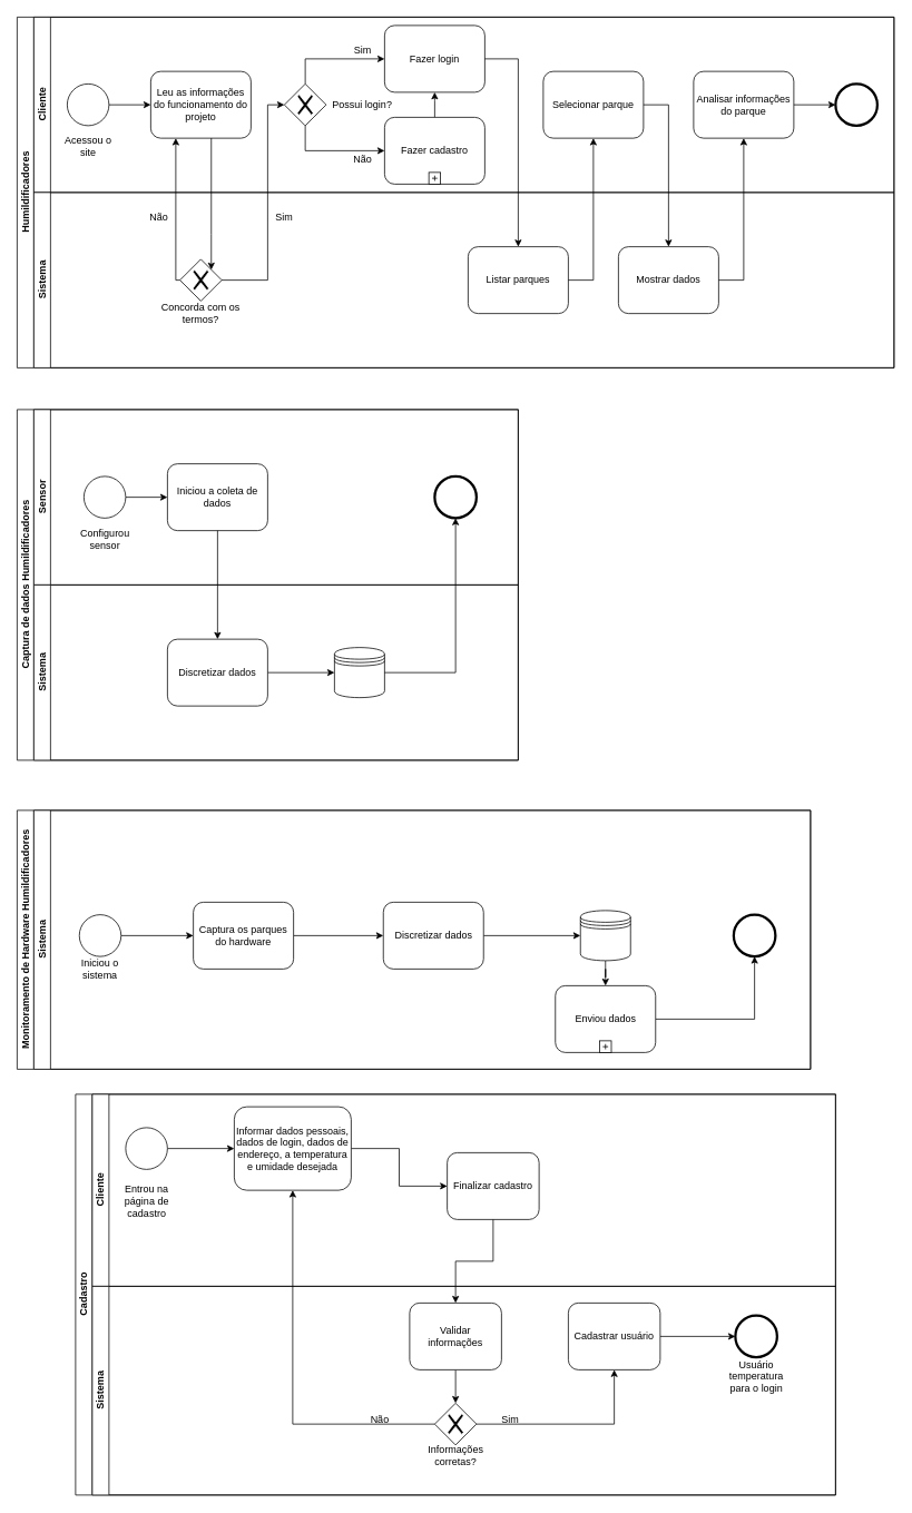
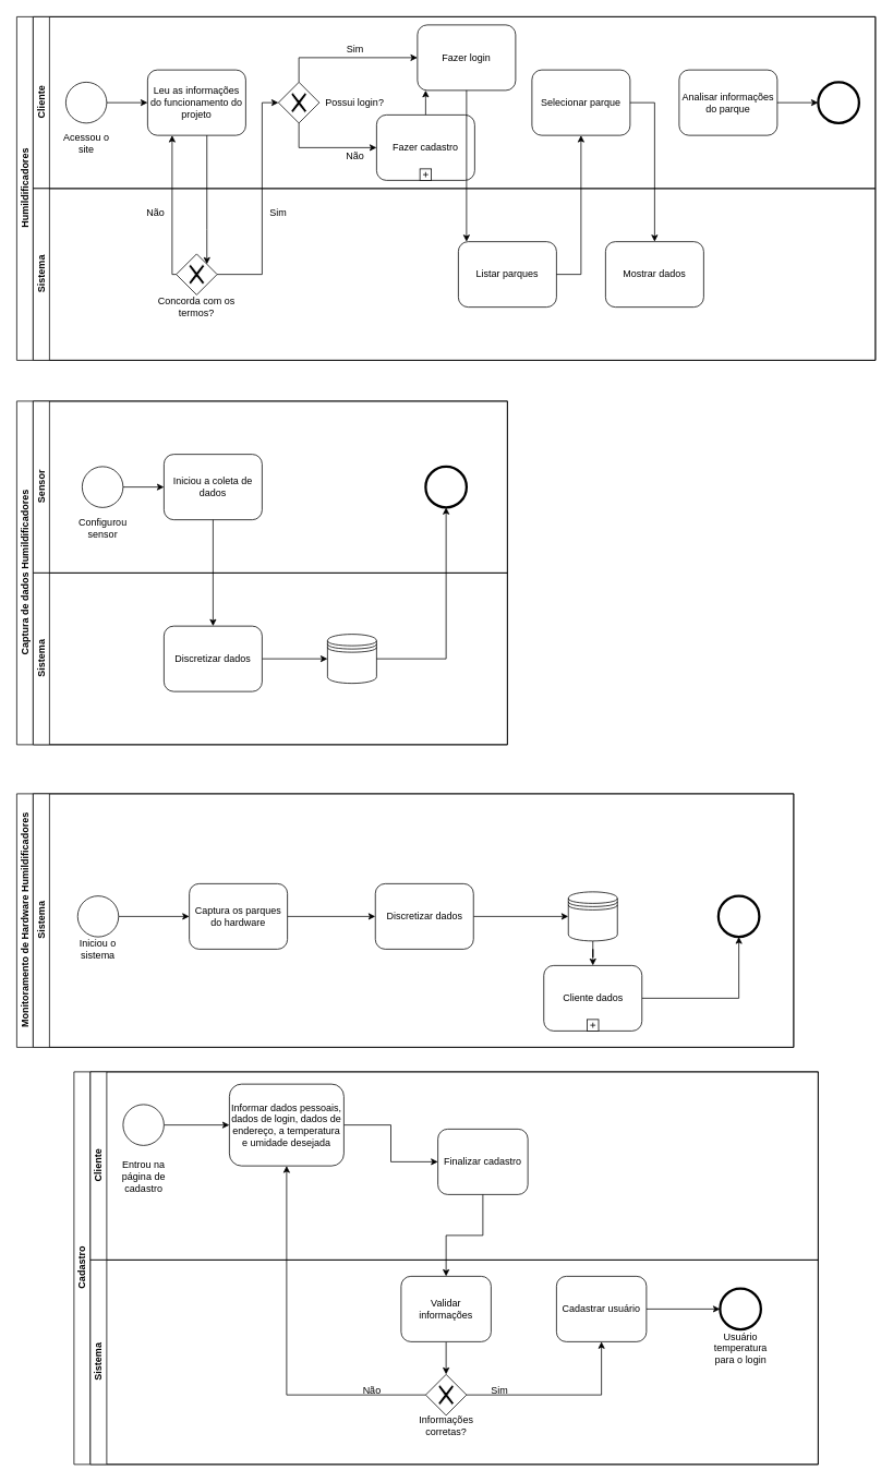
- <mxCell id="6" value="Fazer login" style="html=1;whiteSpace=wrap;rounded=1;dropTarget=0;" parent="3" vertex="1"><mxGeometry x="420" y="10" width="120" height="80" as="geometry" /></mxCell>
+ <mxCell id="6" value="Fazer login" style="html=1;whiteSpace=wrap;rounded=1;dropTarget=0;" parent="3" vertex="1"><mxGeometry x="470" y="10" width="120" height="80" as="geometry" /></mxCell>
- <mxCell id="32" style="edgeStyle=orthogonalEdgeStyle;rounded=0;orthogonalLoop=1;jettySize=auto;html=1;entryX=0.5;entryY=1;entryDx=0;entryDy=0;" parent="2" source="26" target="9" edge="1"><mxGeometry relative="1" as="geometry"><Array as="points"><mxPoint x="870" y="315" /></Array></mxGeometry></mxCell>
- <mxCell id="62" value="Enviou dados" style="html=1;whiteSpace=wrap;rounded=1;dropTarget=0;" parent="50" vertex="1"><mxGeometry x="624.5" y="210" width="120" height="80" as="geometry" /></mxCell>
+ <mxCell id="62" value="Cliente dados" style="html=1;whiteSpace=wrap;rounded=1;dropTarget=0;" parent="50" vertex="1"><mxGeometry x="624.5" y="210" width="120" height="80" as="geometry" /></mxCell>
